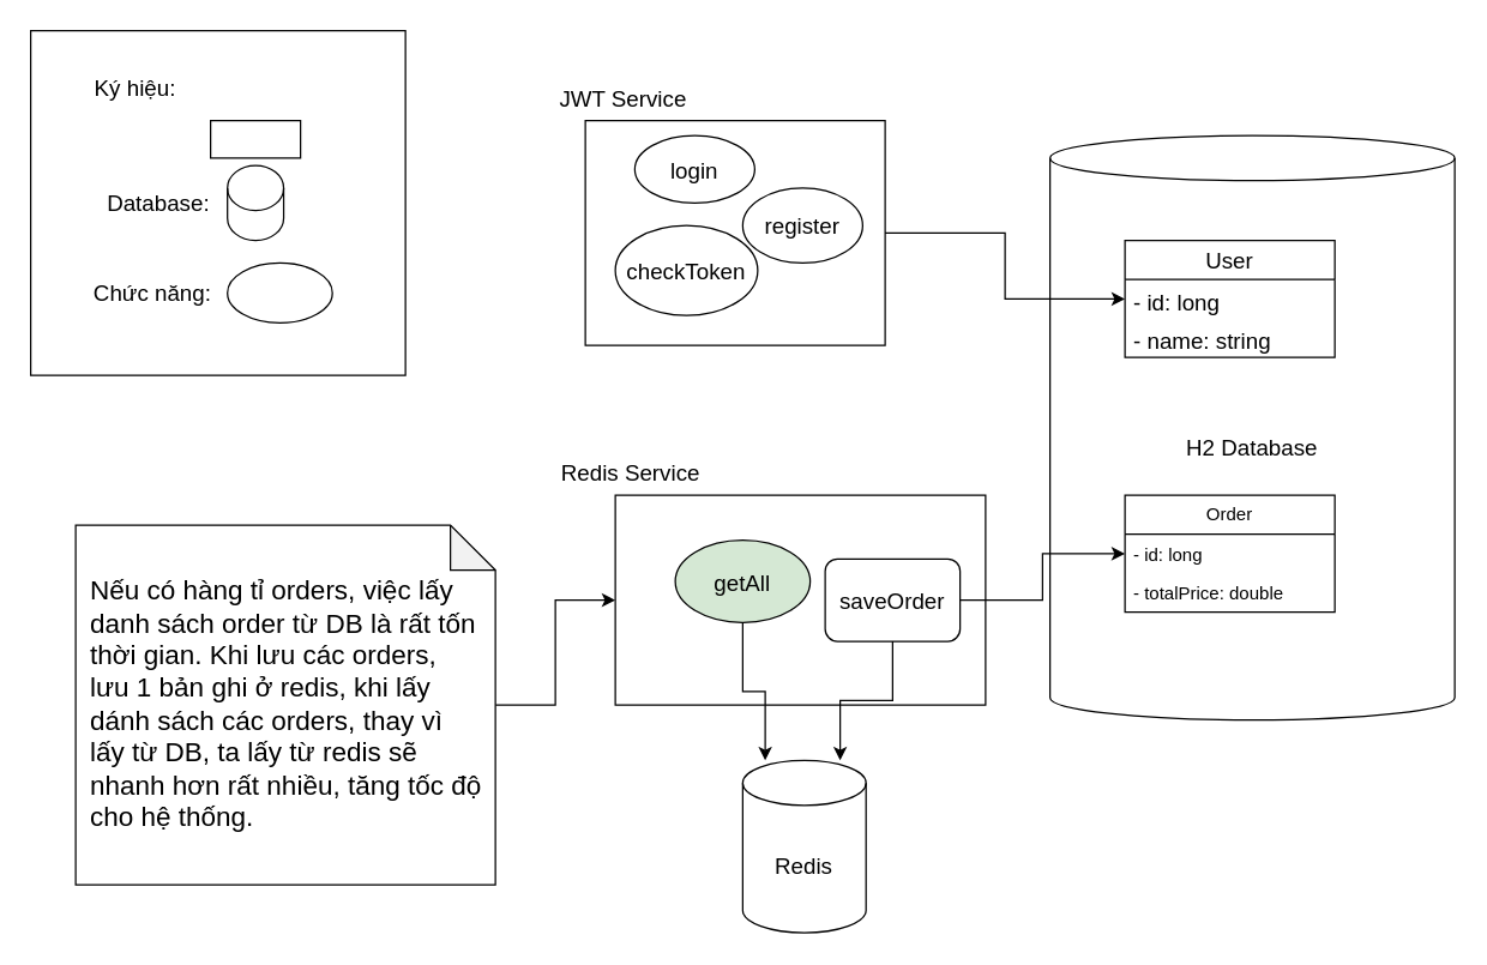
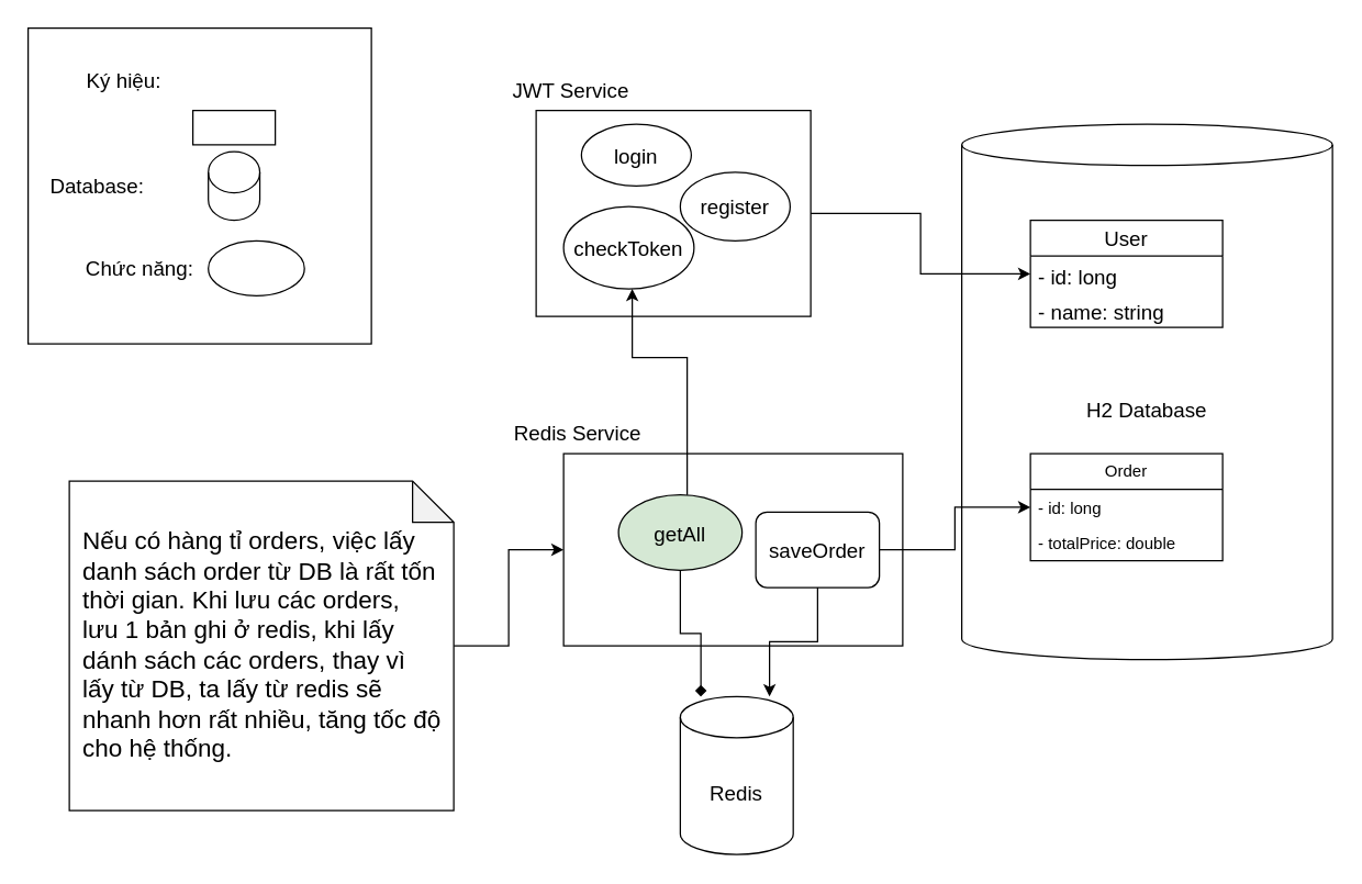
- <mxCell id="6" value="Database:" style="text;html=1;align=center;verticalAlign=middle;resizable=0;points=[];autosize=1;strokeColor=none;fillColor=none;fontSize=15;" parent="1" vertex="1"><mxGeometry x="60" y="120" width="90" height="30" as="geometry" /></mxCell>
+ <mxCell id="6" value="Database:" style="text;html=1;align=center;verticalAlign=middle;resizable=0;points=[];autosize=1;strokeColor=none;fillColor=none;fontSize=15;" parent="1" vertex="1"><mxGeometry x="25" y="120" width="90" height="30" as="geometry" /></mxCell>
+ <mxCell id="19" style="edgeStyle=orthogonalEdgeStyle;rounded=0;orthogonalLoop=1;jettySize=auto;html=1;" edge="1" parent="1" source="21" target="27"><mxGeometry relative="1" as="geometry"><Array as="points"><mxPoint x="500" y="260" /><mxPoint x="460" y="260" /></Array></mxGeometry></mxCell>
- <mxCell id="32" style="edgeStyle=orthogonalEdgeStyle;rounded=0;orthogonalLoop=1;jettySize=auto;html=1;" edge="1" parent="1" source="21" target="31"><mxGeometry relative="1" as="geometry"><Array as="points"><mxPoint x="495" y="461" /><mxPoint x="510" y="461" /></Array></mxGeometry></mxCell>
+ <mxCell id="32" style="edgeStyle=orthogonalEdgeStyle;rounded=0;orthogonalLoop=1;jettySize=auto;html=1;endArrow=diamond;" edge="1" parent="1" source="21" target="31"><mxGeometry relative="1" as="geometry"><Array as="points"><mxPoint x="495" y="461" /><mxPoint x="510" y="461" /></Array></mxGeometry></mxCell>
